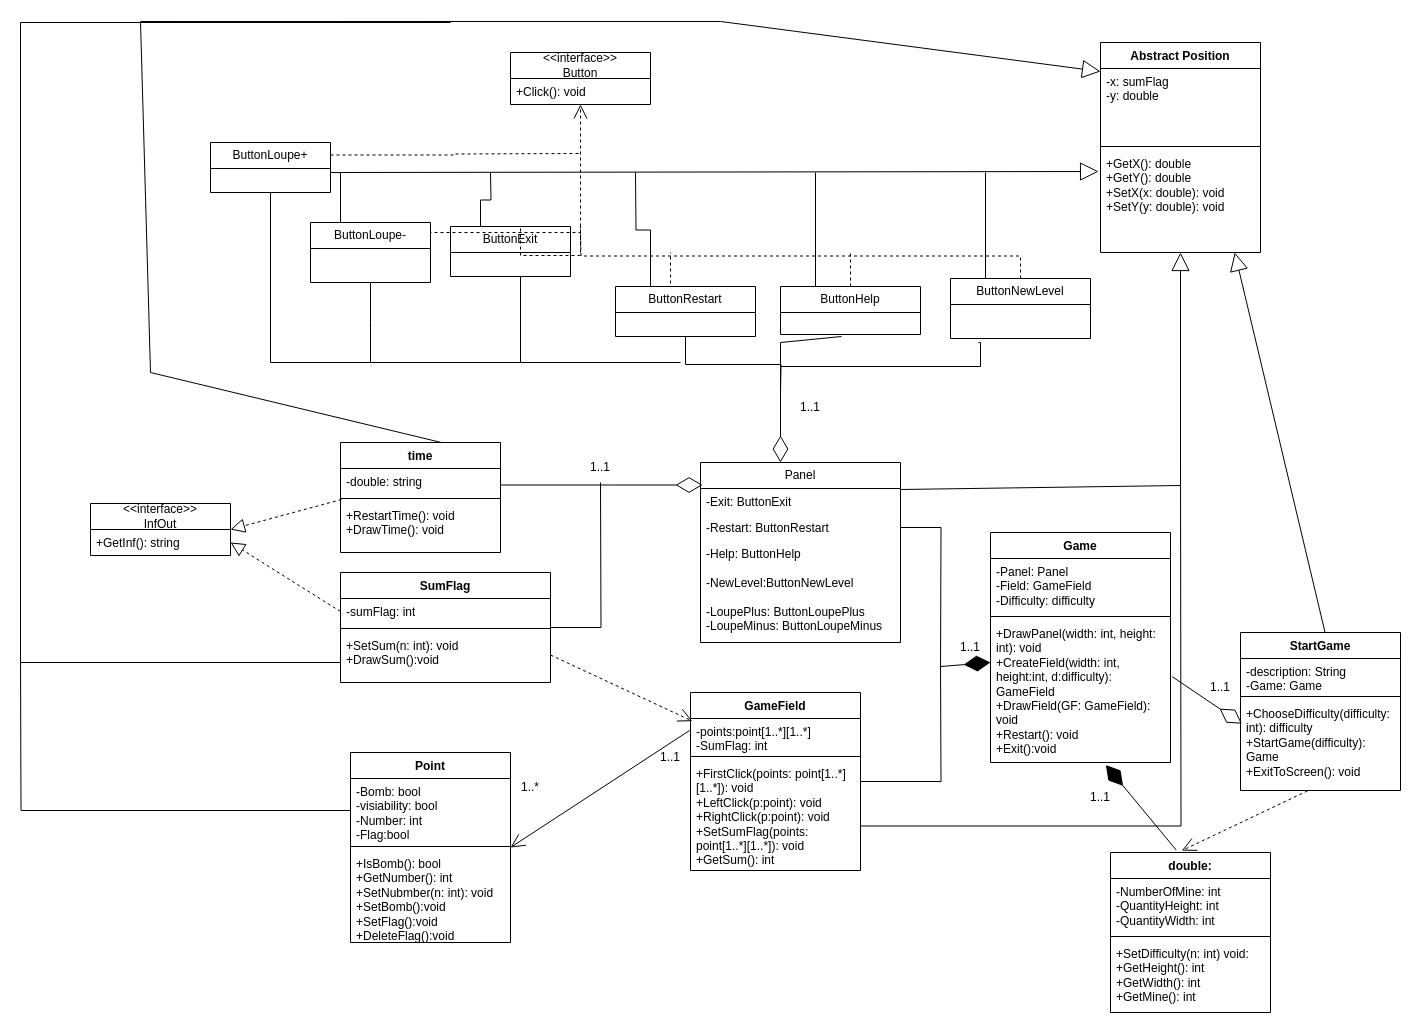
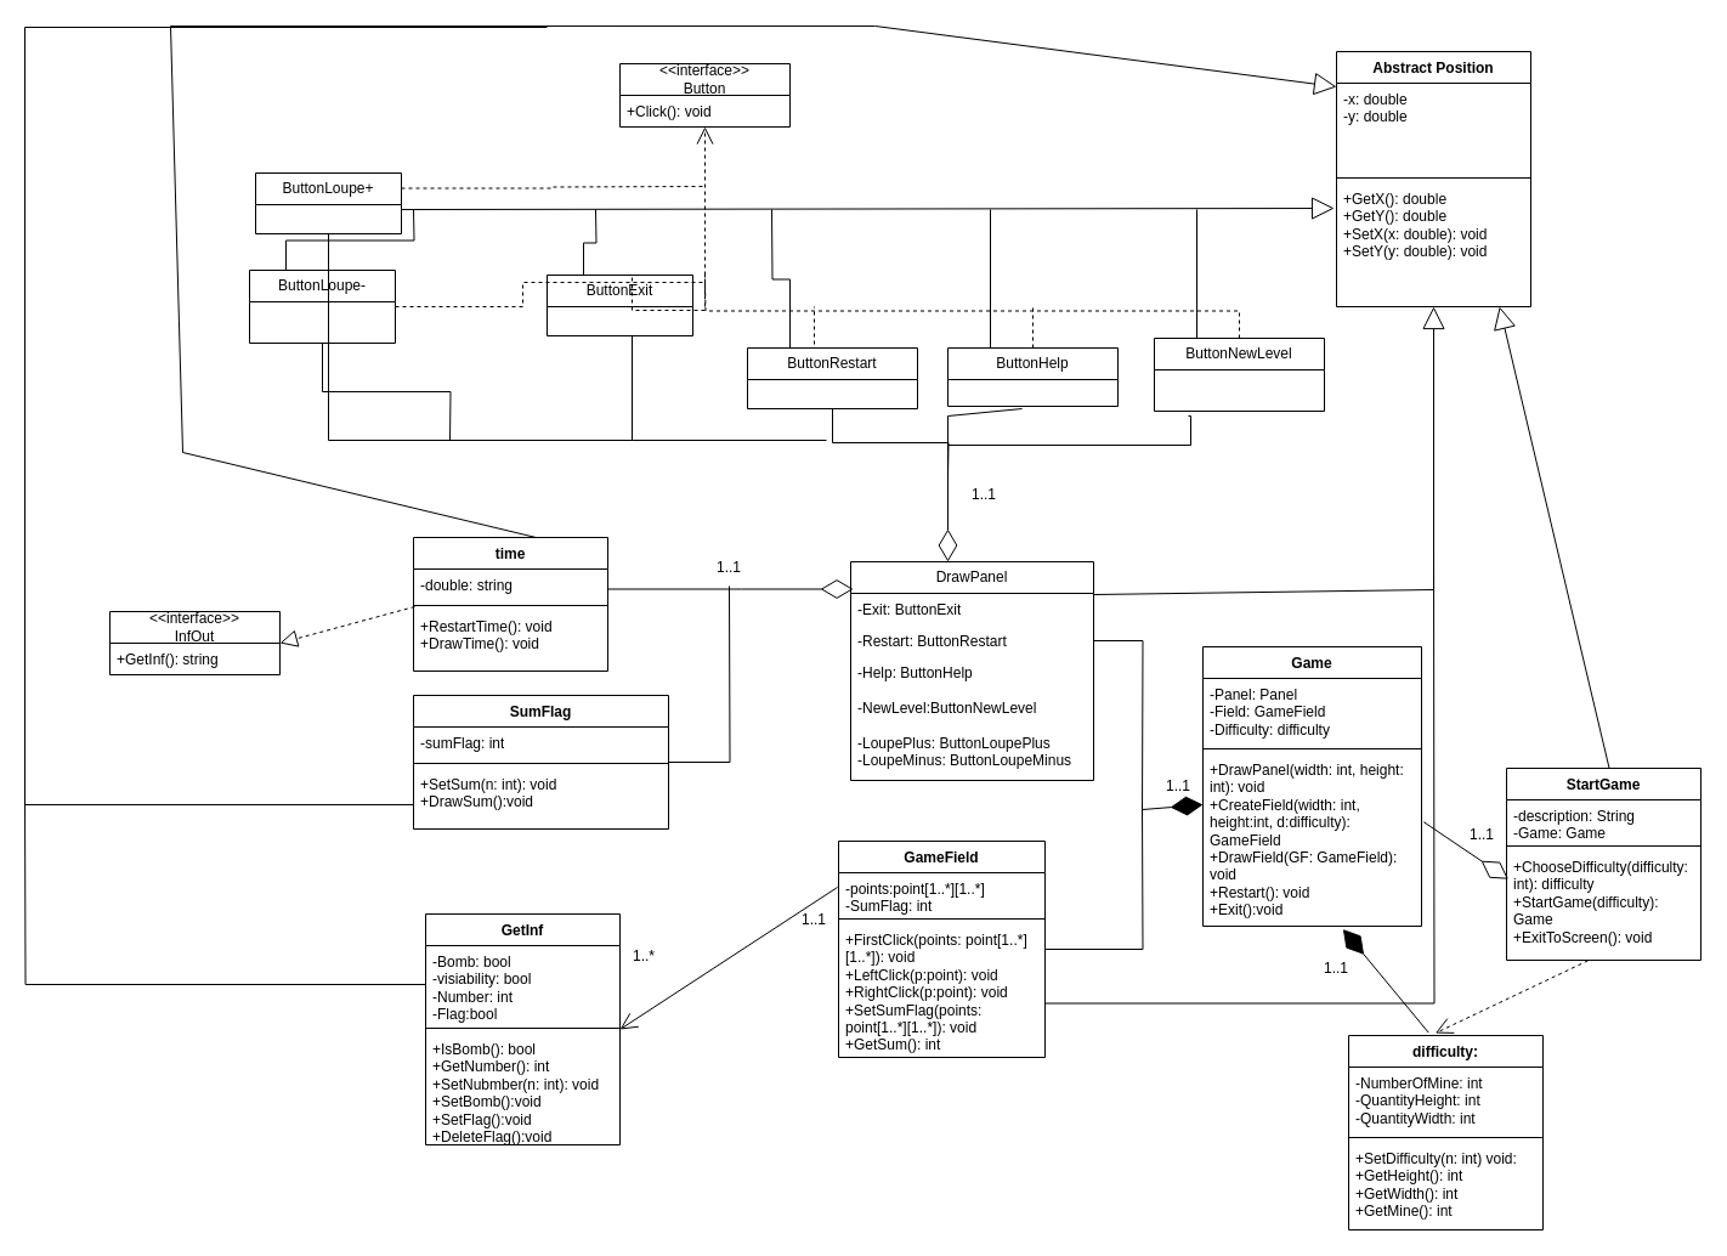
- <mxCell id="3" value="&lt;div&gt;-x: sumFlag&lt;/div&gt;&lt;div&gt;-y: double&lt;/div&gt;" style="text;strokeColor=none;fillColor=none;align=left;verticalAlign=top;spacingLeft=4;spacingRight=4;overflow=hidden;rotatable=0;points=[[0,0.5],[1,0.5]];portConstraint=eastwest;whiteSpace=wrap;html=1;" parent="2" vertex="1"><mxGeometry y="26" width="160" height="74" as="geometry" /></mxCell>
+ <mxCell id="3" value="&lt;div&gt;-x: double&lt;/div&gt;&lt;div&gt;-y: double&lt;/div&gt;" style="text;strokeColor=none;fillColor=none;align=left;verticalAlign=top;spacingLeft=4;spacingRight=4;overflow=hidden;rotatable=0;points=[[0,0.5],[1,0.5]];portConstraint=eastwest;whiteSpace=wrap;html=1;" parent="2" vertex="1"><mxGeometry y="26" width="160" height="74" as="geometry" /></mxCell>
- <mxCell id="64" value="Button&lt;span data-lang=&quot;en&quot; class=&quot;Translate-ValuesContent&quot;&gt;Loupe-&lt;/span&gt;" style="swimlane;fontStyle=0;childLayout=stackLayout;horizontal=1;startSize=26;fillColor=none;horizontalStack=0;resizeParent=1;resizeParentMax=0;resizeLast=0;collapsible=1;marginBottom=0;whiteSpace=wrap;html=1;" parent="1" vertex="1"><mxGeometry x="310" y="222" width="120" height="60" as="geometry"><mxRectangle x="-20" y="264" width="110" height="30" as="alternateBounds" /></mxGeometry></mxCell>
+ <mxCell id="64" value="Button&lt;span data-lang=&quot;en&quot; class=&quot;Translate-ValuesContent&quot;&gt;Loupe-&lt;/span&gt;" style="swimlane;fontStyle=0;childLayout=stackLayout;horizontal=1;startSize=26;fillColor=none;horizontalStack=0;resizeParent=1;resizeParentMax=0;resizeLast=0;collapsible=1;marginBottom=0;whiteSpace=wrap;html=1;" parent="1" vertex="1"><mxGeometry x="205" y="222" width="120" height="60" as="geometry"><mxRectangle x="-20" y="264" width="110" height="30" as="alternateBounds" /></mxGeometry></mxCell>
- <mxCell id="36" value="Panel" style="swimlane;fontStyle=0;childLayout=stackLayout;horizontal=1;startSize=26;fillColor=none;horizontalStack=0;resizeParent=1;resizeParentMax=0;resizeLast=0;collapsible=1;marginBottom=0;whiteSpace=wrap;html=1;" parent="1" vertex="1"><mxGeometry x="700" y="462" width="200" height="180" as="geometry"><mxRectangle x="220" y="440" width="70" height="30" as="alternateBounds" /></mxGeometry></mxCell>
+ <mxCell id="36" value="DrawPanel" style="swimlane;fontStyle=0;childLayout=stackLayout;horizontal=1;startSize=26;fillColor=none;horizontalStack=0;resizeParent=1;resizeParentMax=0;resizeLast=0;collapsible=1;marginBottom=0;whiteSpace=wrap;html=1;" parent="1" vertex="1"><mxGeometry x="700" y="462" width="200" height="180" as="geometry"><mxRectangle x="220" y="440" width="70" height="30" as="alternateBounds" /></mxGeometry></mxCell>
- <mxCell id="76" value="" style="endArrow=block;dashed=1;endFill=0;endSize=12;html=1;rounded=0;exitX=0;exitY=0.5;exitDx=0;exitDy=0;entryX=1;entryY=0.5;entryDx=0;entryDy=0;" parent="1" source="27" target="59" edge="1"><mxGeometry width="160" relative="1" as="geometry"><mxPoint x="421" y="542" as="sourcePoint" /><mxPoint x="310" y="572" as="targetPoint" /></mxGeometry></mxCell>
- <mxCell id="90" value="" style="endArrow=open;endSize=12;dashed=1;html=1;rounded=0;exitX=1;exitY=0.75;exitDx=0;exitDy=0;entryX=0.011;entryY=0.077;entryDx=0;entryDy=0;entryPerimeter=0;" edge="1" parent="1" source="26" target="50"><mxGeometry width="160" relative="1" as="geometry"><mxPoint x="640" y="672" as="sourcePoint" /><mxPoint x="800" y="672" as="targetPoint" /></mxGeometry></mxCell>
- <mxCell id="41" value="Point" style="swimlane;fontStyle=1;align=center;verticalAlign=top;childLayout=stackLayout;horizontal=1;startSize=26;horizontalStack=0;resizeParent=1;resizeParentMax=0;resizeLast=0;collapsible=1;marginBottom=0;whiteSpace=wrap;html=1;" parent="1" vertex="1"><mxGeometry x="350" y="752" width="160" height="190" as="geometry" /></mxCell>
+ <mxCell id="41" value="GetInf" style="swimlane;fontStyle=1;align=center;verticalAlign=top;childLayout=stackLayout;horizontal=1;startSize=26;horizontalStack=0;resizeParent=1;resizeParentMax=0;resizeLast=0;collapsible=1;marginBottom=0;whiteSpace=wrap;html=1;" parent="1" vertex="1"><mxGeometry x="350" y="752" width="160" height="190" as="geometry" /></mxCell>
- <mxCell id="77" value="double:" style="swimlane;fontStyle=1;align=center;verticalAlign=top;childLayout=stackLayout;horizontal=1;startSize=26;horizontalStack=0;resizeParent=1;resizeParentMax=0;resizeLast=0;collapsible=1;marginBottom=0;whiteSpace=wrap;html=1;" vertex="1" parent="1"><mxGeometry x="1110" y="852" width="160" height="160" as="geometry" /></mxCell>
+ <mxCell id="77" value="difficulty:" style="swimlane;fontStyle=1;align=center;verticalAlign=top;childLayout=stackLayout;horizontal=1;startSize=26;horizontalStack=0;resizeParent=1;resizeParentMax=0;resizeLast=0;collapsible=1;marginBottom=0;whiteSpace=wrap;html=1;" vertex="1" parent="1"><mxGeometry x="1110" y="852" width="160" height="160" as="geometry" /></mxCell>
